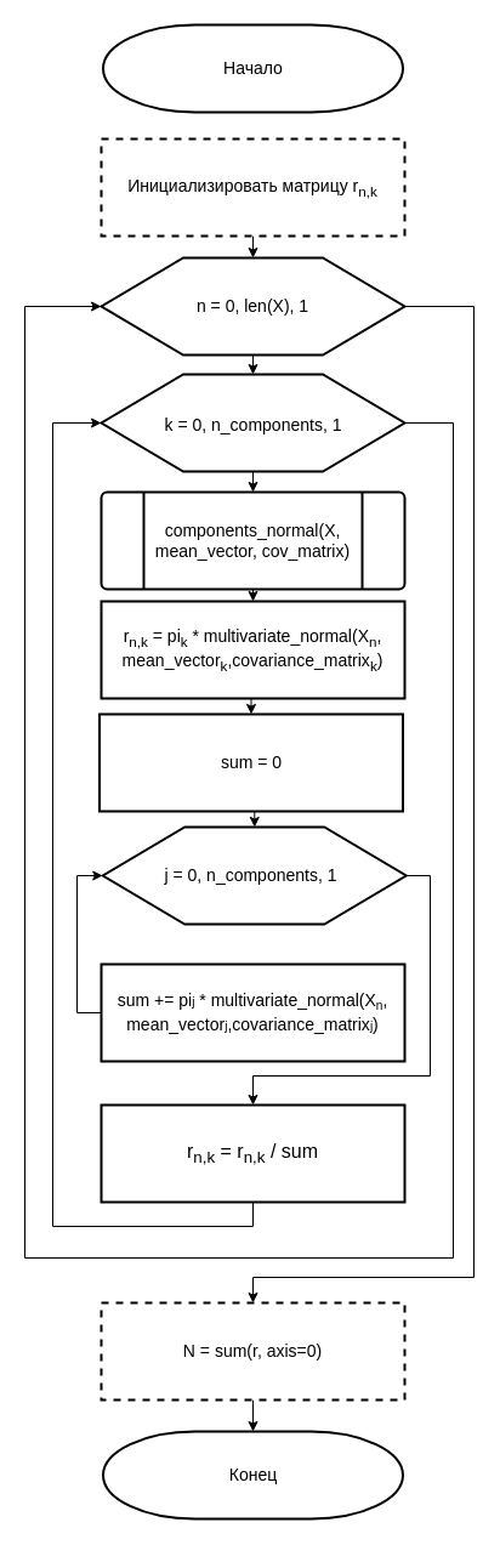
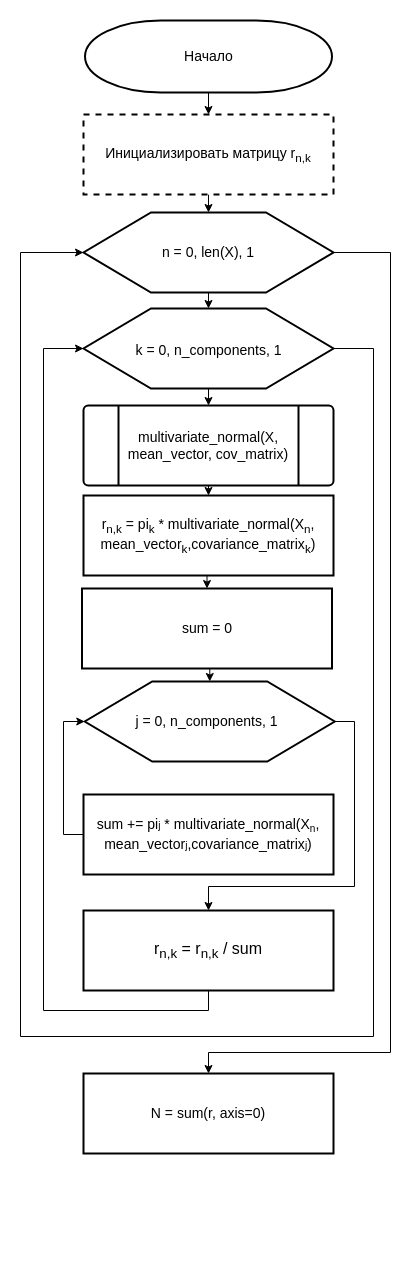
+ <mxCell id="5" style="edgeStyle=orthogonalEdgeStyle;rounded=0;orthogonalLoop=1;jettySize=auto;html=1;exitX=0.5;exitY=1;exitDx=0;exitDy=0;exitPerimeter=0;entryX=0.5;entryY=0;entryDx=0;entryDy=0;fontSize=14;" parent="1" source="6" target="3" edge="1"><mxGeometry relative="1" as="geometry" /></mxCell>
- <mxCell id="19" value="components_normal(X, mean_vector, cov_matrix)" style="text;html=1;strokeColor=none;fillColor=none;align=center;verticalAlign=middle;whiteSpace=wrap;rounded=0;fontSize=14;" vertex="1" parent="1"><mxGeometry x="112" y="430" width="192" height="30" as="geometry" /></mxCell>
+ <mxCell id="19" value="multivariate_normal(X, mean_vector, cov_matrix)" style="text;html=1;strokeColor=none;fillColor=none;align=center;verticalAlign=middle;whiteSpace=wrap;rounded=0;fontSize=14;" vertex="1" parent="1"><mxGeometry x="112" y="430" width="192" height="30" as="geometry" /></mxCell>
- <mxCell id="30" value="&lt;span style=&quot;font-size: 14px;&quot;&gt;N = sum(r, axis=0)&lt;/span&gt;" style="whiteSpace=wrap;html=1;strokeWidth=2;dashed=1;" vertex="1" parent="1"><mxGeometry x="83" y="1073" width="250" height="80" as="geometry" /></mxCell>
+ <mxCell id="30" value="&lt;span style=&quot;font-size: 14px;&quot;&gt;N = sum(r, axis=0)&lt;/span&gt;" style="whiteSpace=wrap;html=1;strokeWidth=2;" vertex="1" parent="1"><mxGeometry x="83" y="1073" width="250" height="80" as="geometry" /></mxCell>
- <mxCell id="29" style="edgeStyle=orthogonalEdgeStyle;rounded=0;orthogonalLoop=1;jettySize=auto;html=1;exitX=0.5;exitY=1;exitDx=0;exitDy=0;entryX=0.5;entryY=0;entryDx=0;entryDy=0;entryPerimeter=0;fontSize=12;" edge="1" parent="1" source="30" target="4"><mxGeometry relative="1" as="geometry" /></mxCell>
- <mxCell id="4" value="&lt;font style=&quot;font-size: 14px;&quot;&gt;Конец&lt;/font&gt;" style="strokeWidth=2;html=1;shape=mxgraph.flowchart.terminator;whiteSpace=wrap;" parent="1" vertex="1"><mxGeometry x="84.5" y="1179" width="247" height="72" as="geometry" /></mxCell>
